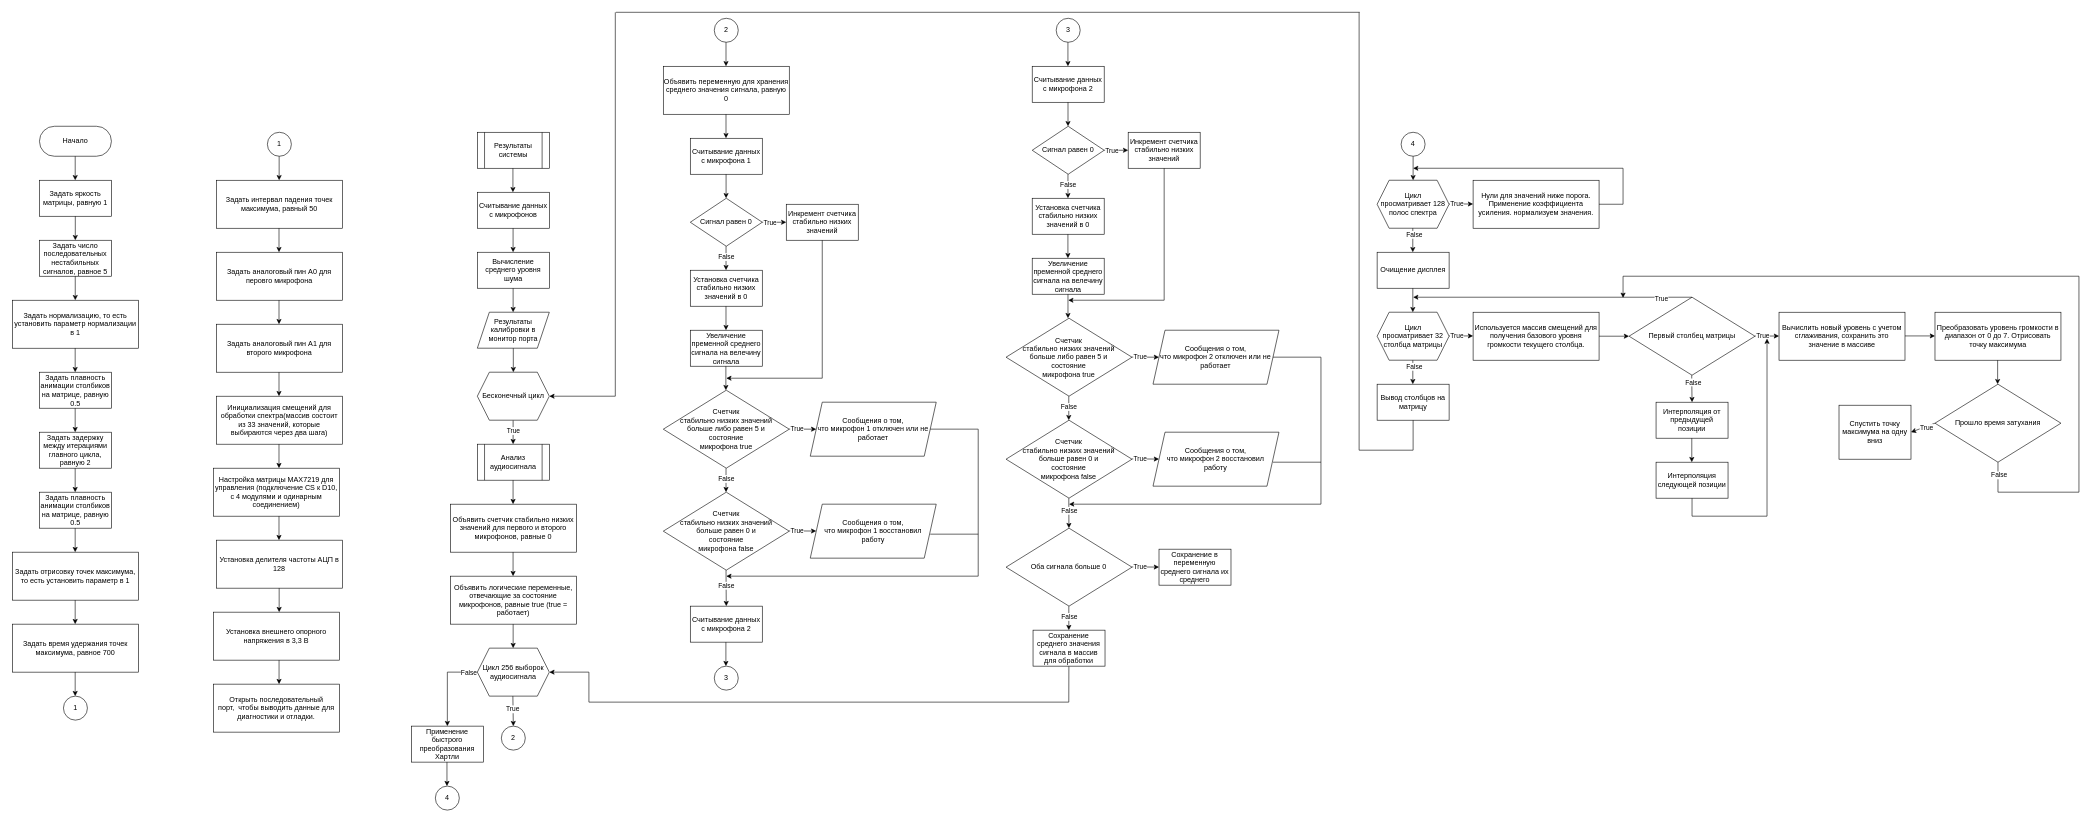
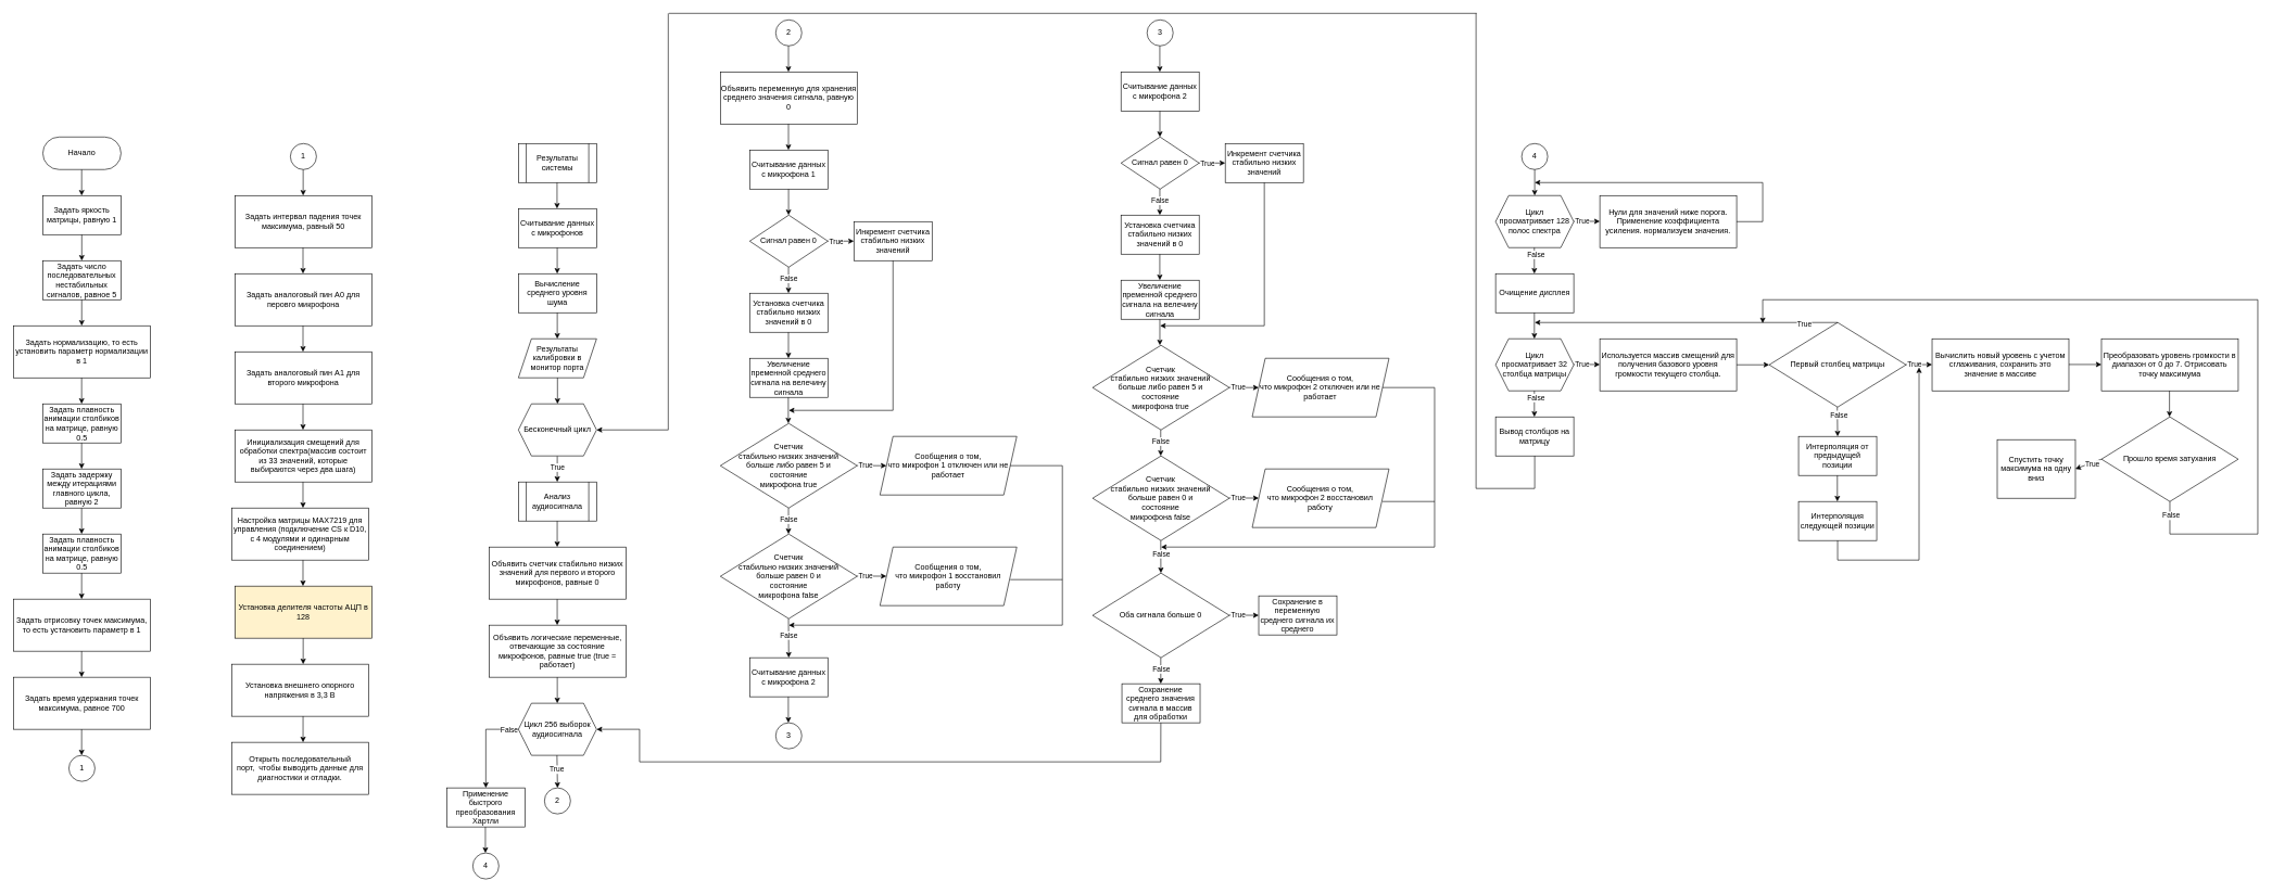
- <mxCell id="14" value="Установка делителя частоты АЦП в 128" style="rounded=0;whiteSpace=wrap;html=1;" parent="1" vertex="1"><mxGeometry x="360" y="900" width="210" height="80" as="geometry" /></mxCell>
+ <mxCell id="14" value="Установка делителя частоты АЦП в 128" style="rounded=0;whiteSpace=wrap;html=1;fillColor=#fff2cc;" parent="1" vertex="1"><mxGeometry x="360" y="900" width="210" height="80" as="geometry" /></mxCell>
